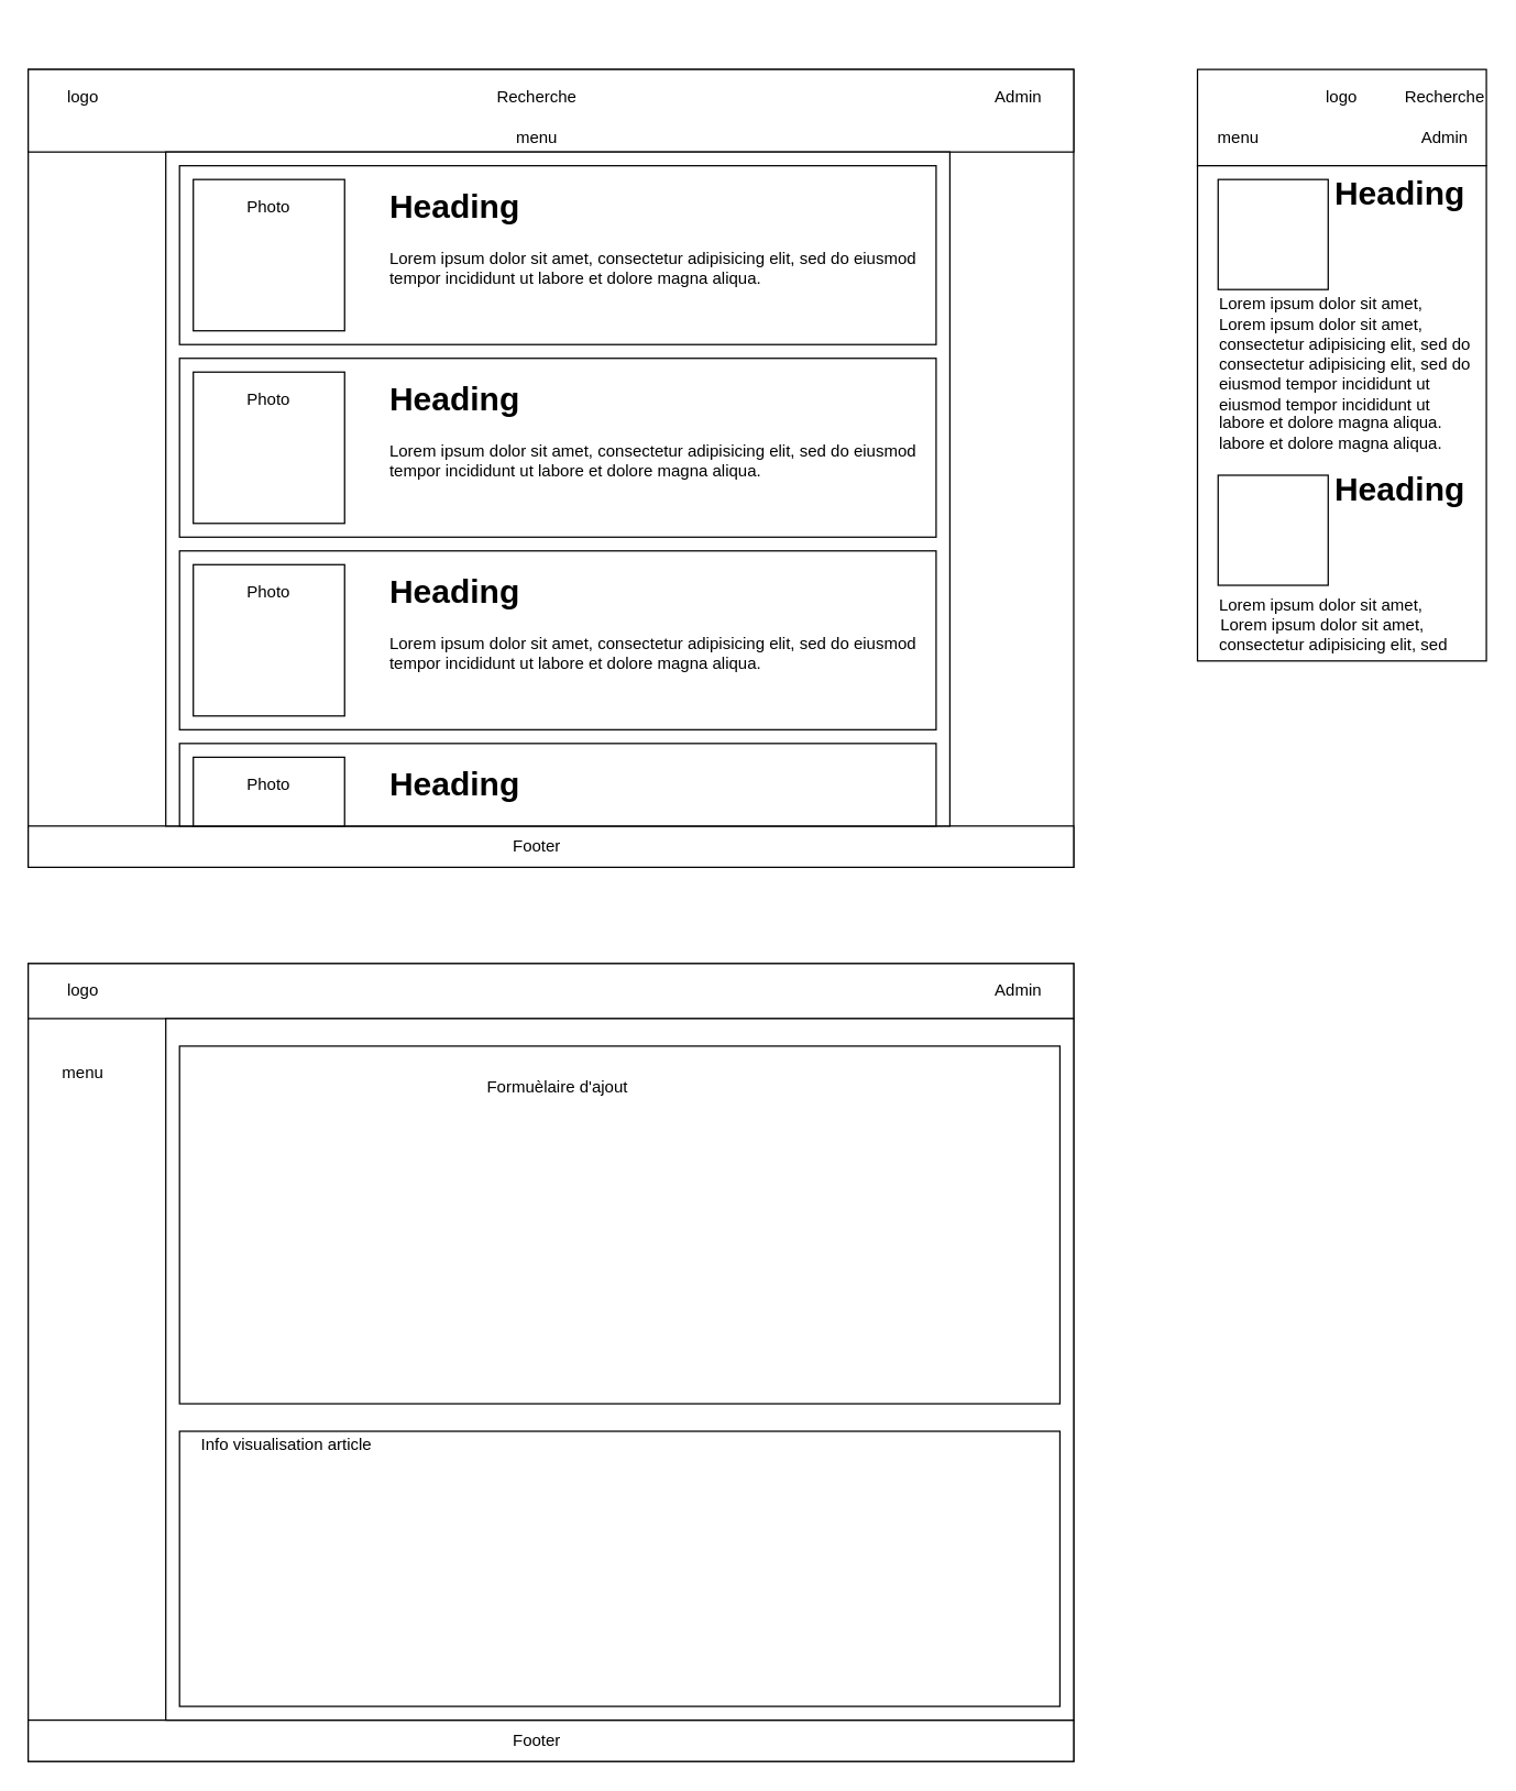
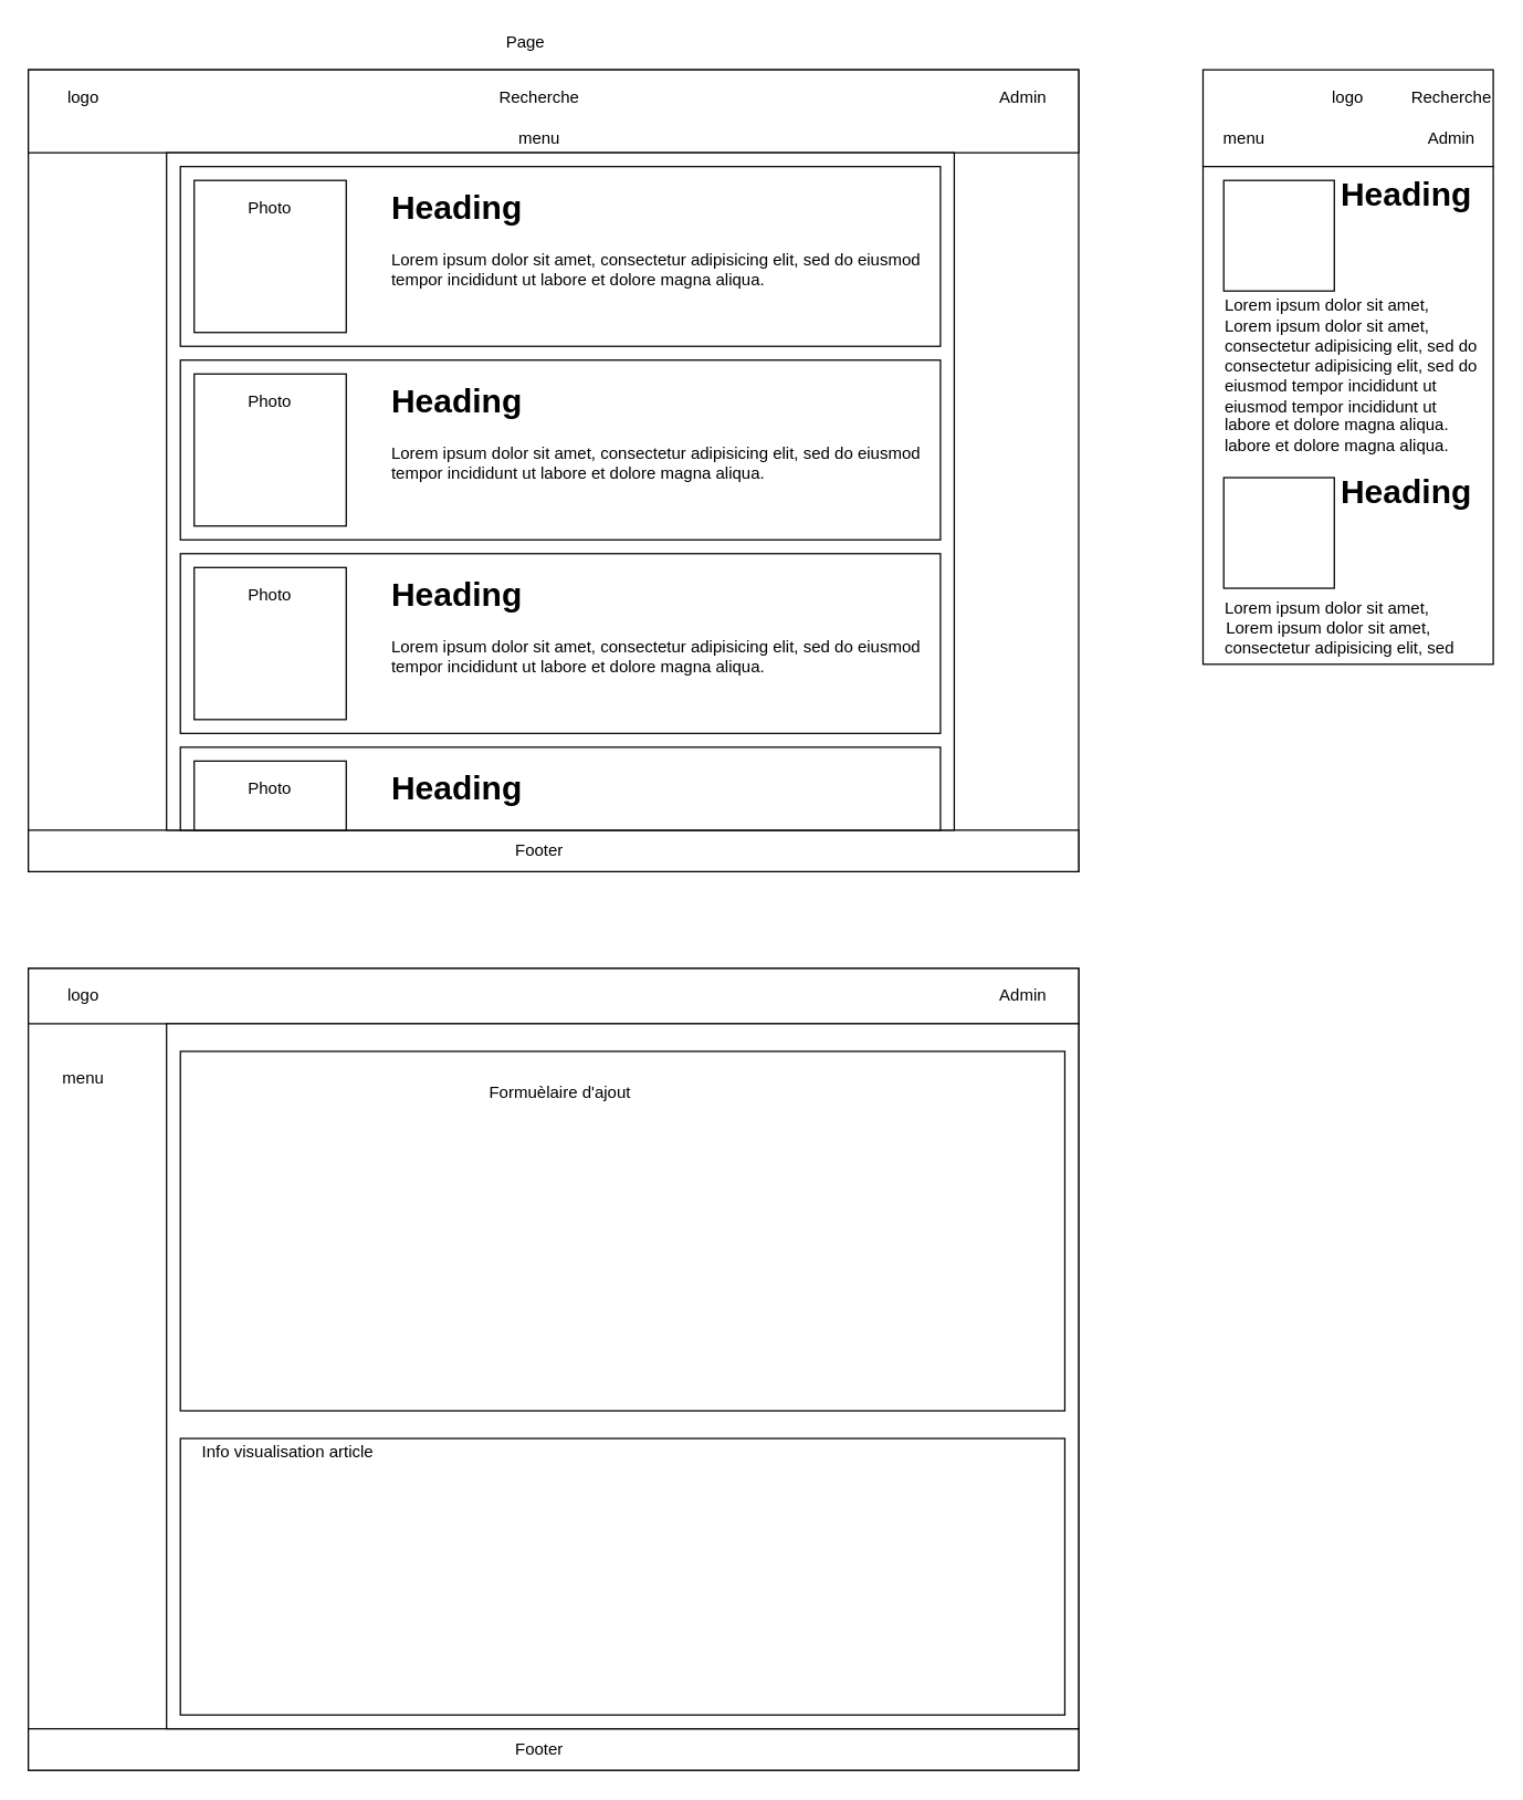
+ <mxCell id="27" value="Page" style="text;html=1;strokeColor=none;fillColor=none;align=center;verticalAlign=middle;whiteSpace=wrap;rounded=0;" vertex="1" parent="1"><mxGeometry x="360" y="20" width="40" height="20" as="geometry" /></mxCell>
